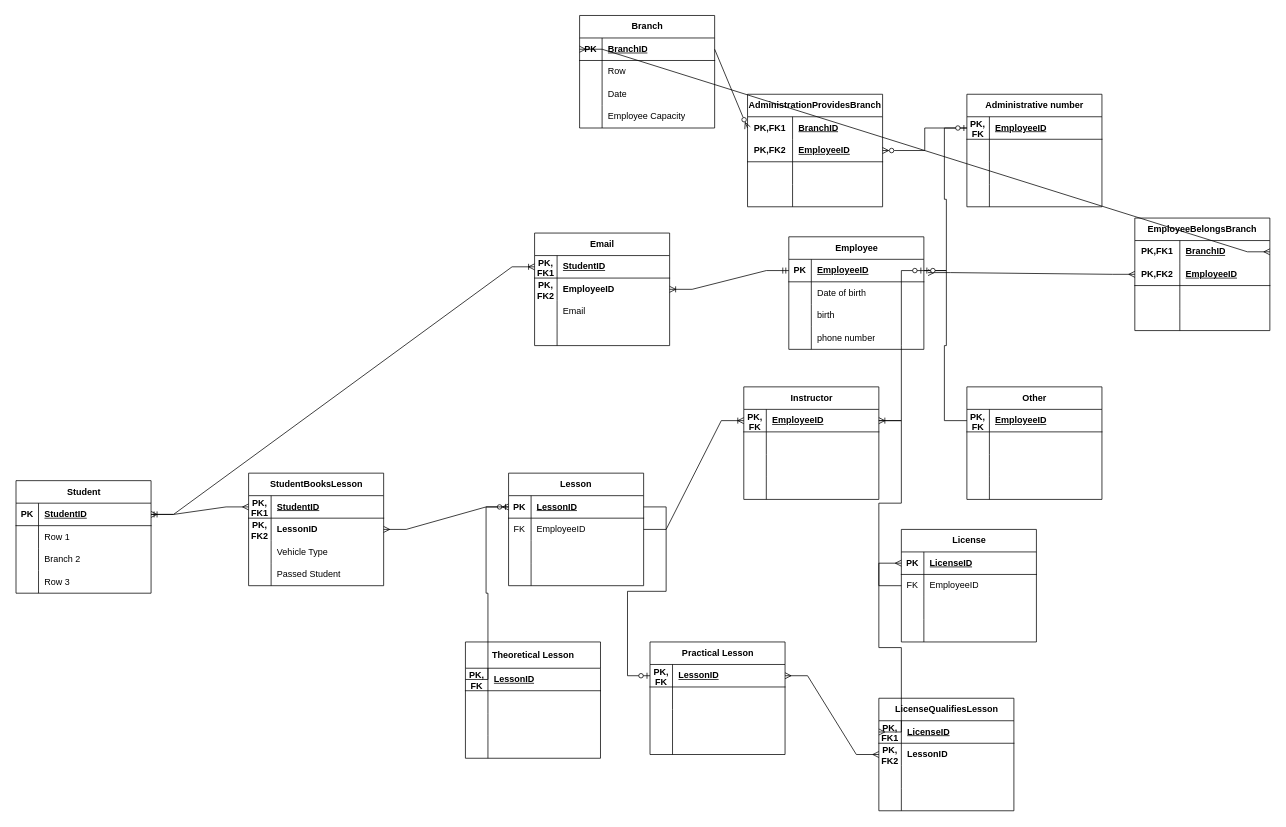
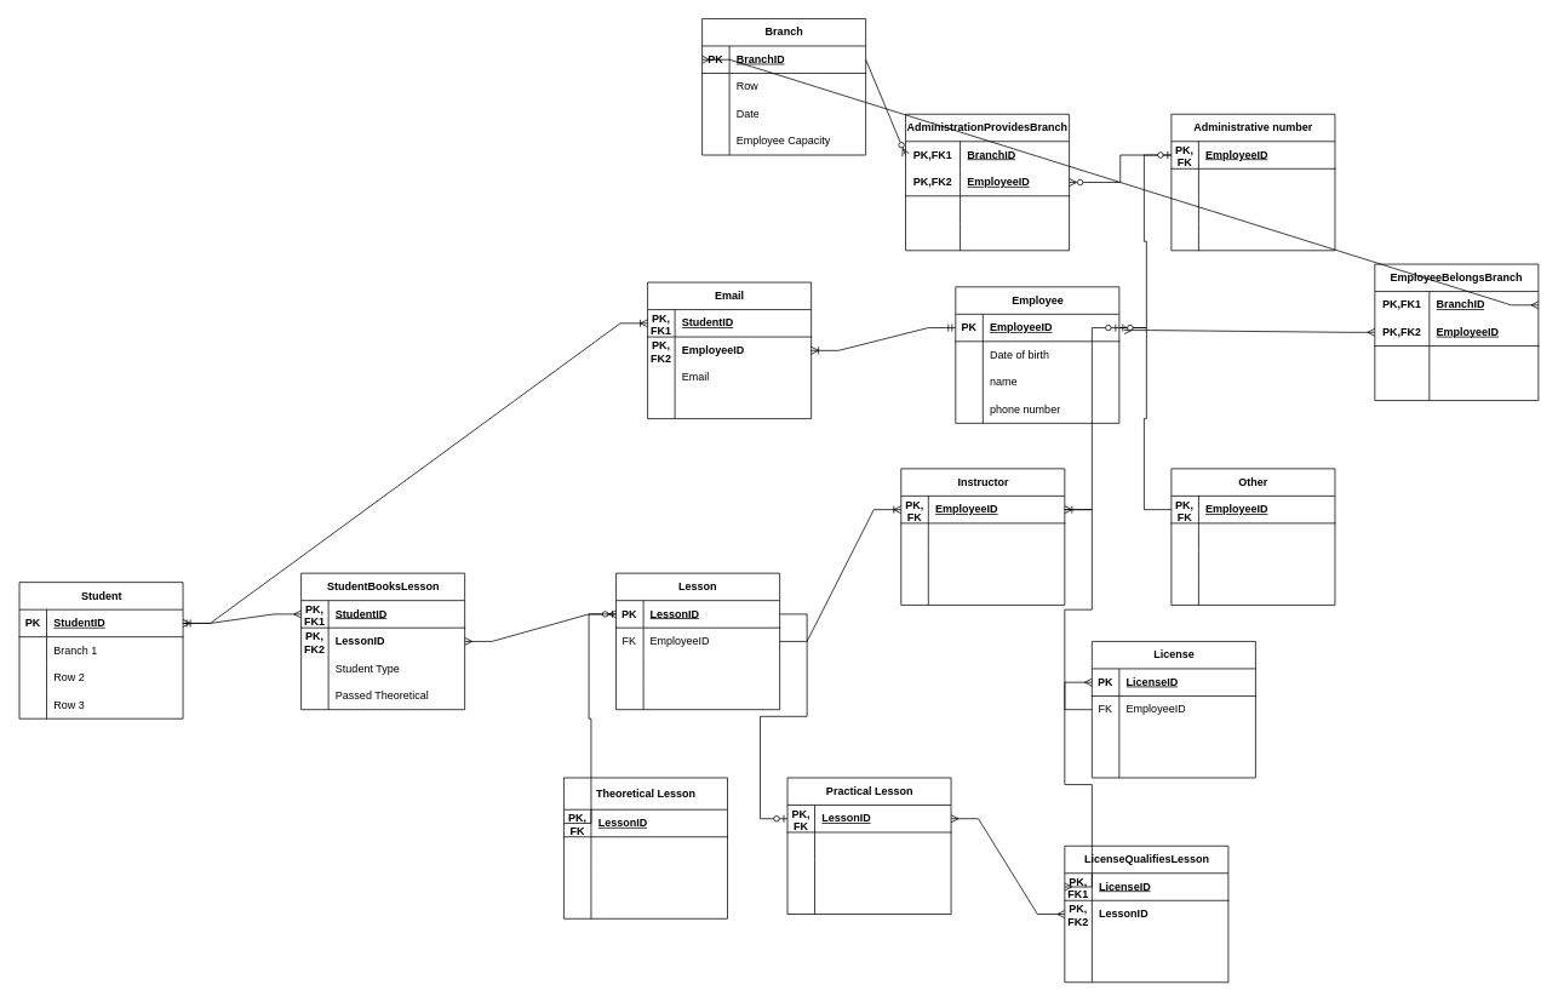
- <mxCell id="52" value="birth" style="shape=partialRectangle;connectable=0;fillColor=none;top=0;left=0;bottom=0;right=0;align=left;spacingLeft=6;overflow=hidden;whiteSpace=wrap;html=1;" parent="50" vertex="1"><mxGeometry x="30" width="150" height="30" as="geometry"><mxRectangle width="150" height="30" as="alternateBounds" /></mxGeometry></mxCell>
+ <mxCell id="52" value="name" style="shape=partialRectangle;connectable=0;fillColor=none;top=0;left=0;bottom=0;right=0;align=left;spacingLeft=6;overflow=hidden;whiteSpace=wrap;html=1;" parent="50" vertex="1"><mxGeometry x="30" width="150" height="30" as="geometry"><mxRectangle width="150" height="30" as="alternateBounds" /></mxGeometry></mxCell>
- <mxCell id="177" value="Row 1" style="shape=partialRectangle;connectable=0;fillColor=none;top=0;left=0;bottom=0;right=0;align=left;spacingLeft=6;overflow=hidden;whiteSpace=wrap;html=1;" parent="175" vertex="1"><mxGeometry x="30" width="150" height="30" as="geometry"><mxRectangle width="150" height="30" as="alternateBounds" /></mxGeometry></mxCell>
+ <mxCell id="177" value="Branch 1" style="shape=partialRectangle;connectable=0;fillColor=none;top=0;left=0;bottom=0;right=0;align=left;spacingLeft=6;overflow=hidden;whiteSpace=wrap;html=1;" parent="175" vertex="1"><mxGeometry x="30" width="150" height="30" as="geometry"><mxRectangle width="150" height="30" as="alternateBounds" /></mxGeometry></mxCell>
- <mxCell id="193" value="Vehicle Type" style="shape=partialRectangle;connectable=0;fillColor=none;top=0;left=0;bottom=0;right=0;align=left;spacingLeft=6;overflow=hidden;whiteSpace=wrap;html=1;" parent="191" vertex="1"><mxGeometry x="30" width="150" height="30" as="geometry"><mxRectangle width="150" height="30" as="alternateBounds" /></mxGeometry></mxCell>
+ <mxCell id="193" value="Student Type" style="shape=partialRectangle;connectable=0;fillColor=none;top=0;left=0;bottom=0;right=0;align=left;spacingLeft=6;overflow=hidden;whiteSpace=wrap;html=1;" parent="191" vertex="1"><mxGeometry x="30" width="150" height="30" as="geometry"><mxRectangle width="150" height="30" as="alternateBounds" /></mxGeometry></mxCell>
- <mxCell id="180" value="Branch 2" style="shape=partialRectangle;connectable=0;fillColor=none;top=0;left=0;bottom=0;right=0;align=left;spacingLeft=6;overflow=hidden;whiteSpace=wrap;html=1;" parent="178" vertex="1"><mxGeometry x="30" width="150" height="30" as="geometry"><mxRectangle width="150" height="30" as="alternateBounds" /></mxGeometry></mxCell>
+ <mxCell id="180" value="Row 2" style="shape=partialRectangle;connectable=0;fillColor=none;top=0;left=0;bottom=0;right=0;align=left;spacingLeft=6;overflow=hidden;whiteSpace=wrap;html=1;" parent="178" vertex="1"><mxGeometry x="30" width="150" height="30" as="geometry"><mxRectangle width="150" height="30" as="alternateBounds" /></mxGeometry></mxCell>
- <mxCell id="196" value="Passed Student" style="shape=partialRectangle;connectable=0;fillColor=none;top=0;left=0;bottom=0;right=0;align=left;spacingLeft=6;overflow=hidden;whiteSpace=wrap;html=1;" parent="194" vertex="1"><mxGeometry x="30" width="150" height="30" as="geometry"><mxRectangle width="150" height="30" as="alternateBounds" /></mxGeometry></mxCell>
+ <mxCell id="196" value="Passed Theoretical" style="shape=partialRectangle;connectable=0;fillColor=none;top=0;left=0;bottom=0;right=0;align=left;spacingLeft=6;overflow=hidden;whiteSpace=wrap;html=1;" parent="194" vertex="1"><mxGeometry x="30" width="150" height="30" as="geometry"><mxRectangle width="150" height="30" as="alternateBounds" /></mxGeometry></mxCell>
